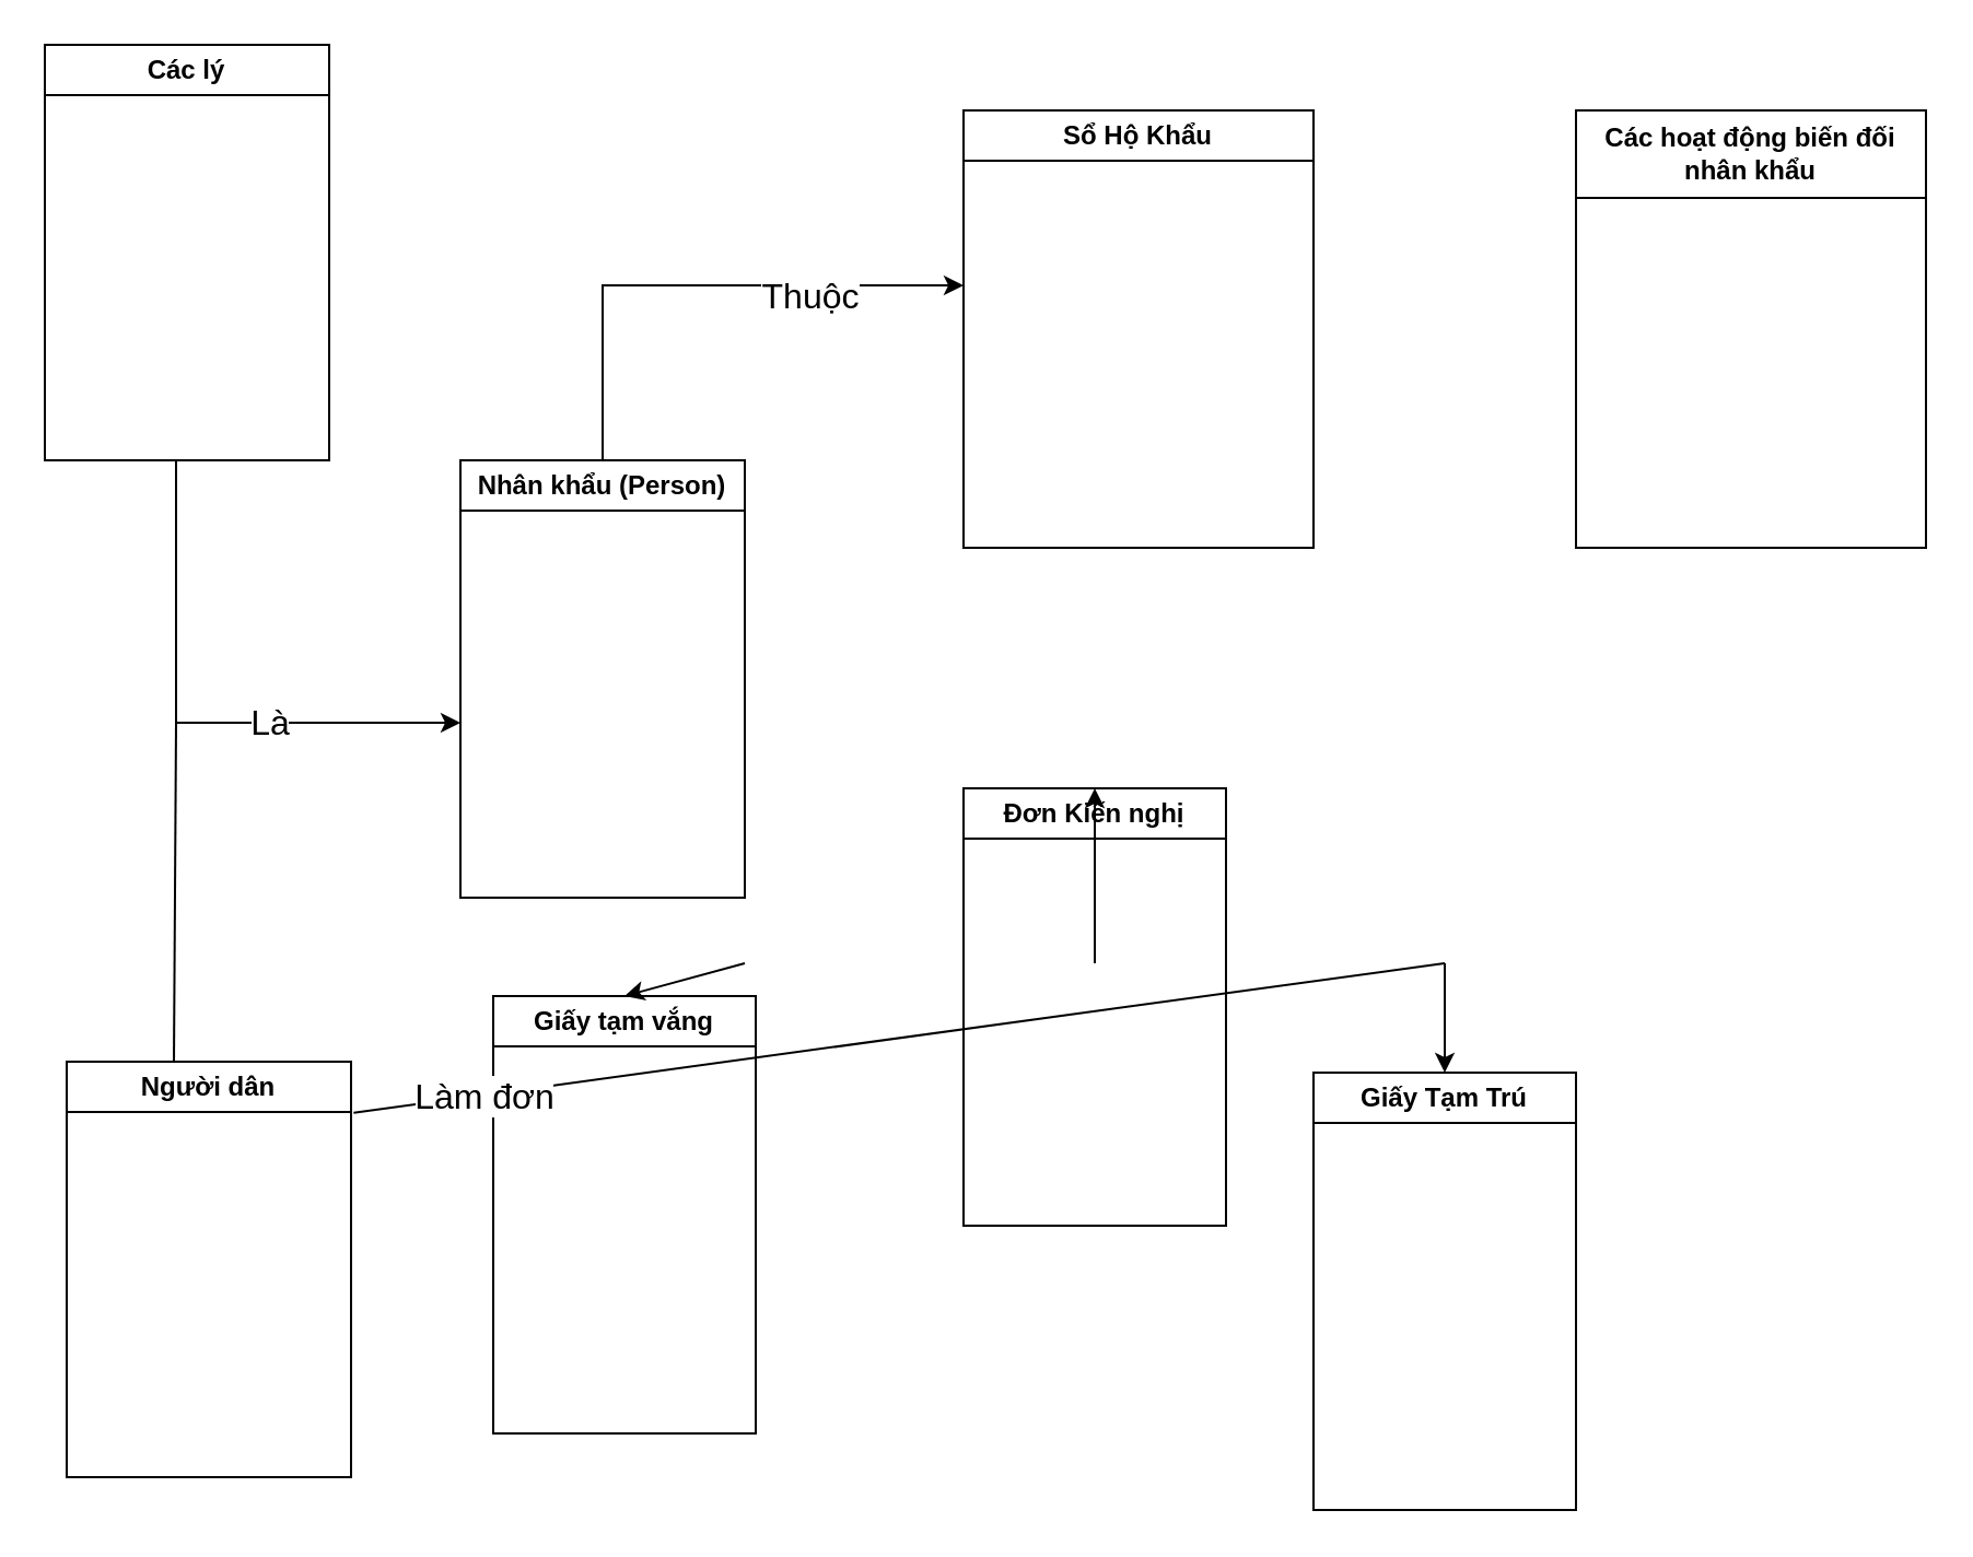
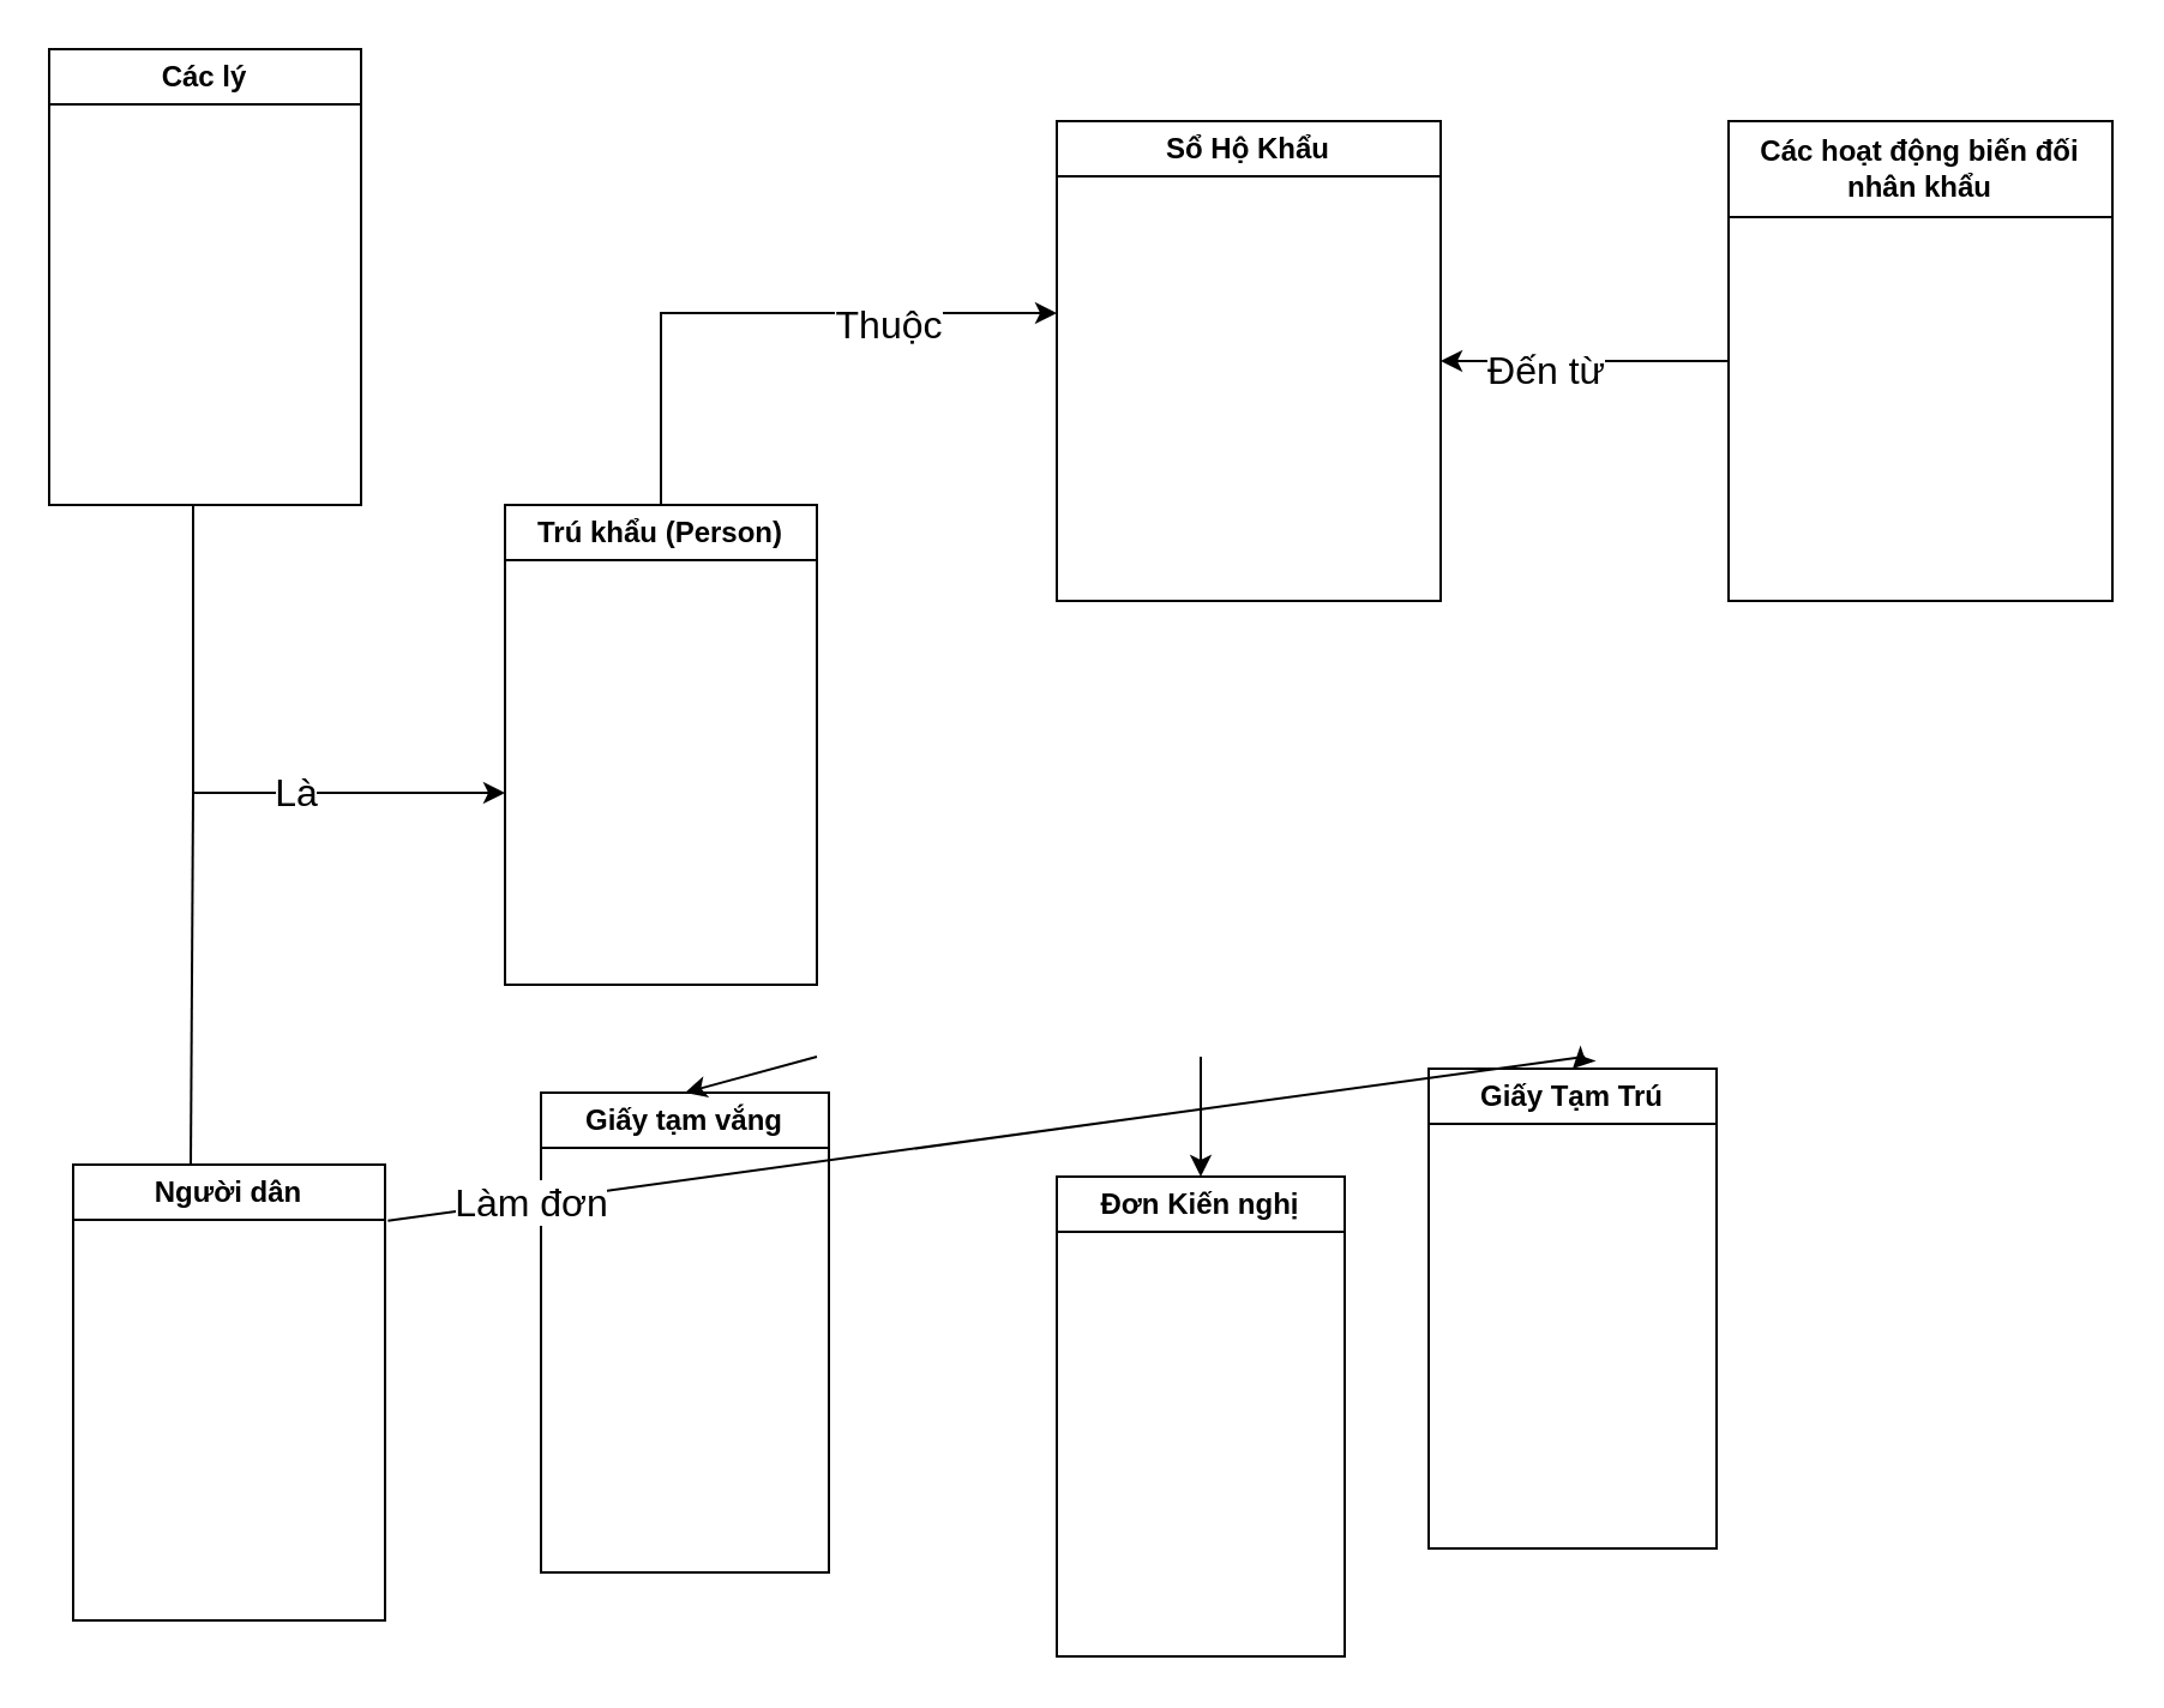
+ <mxCell id="9" style="edgeStyle=orthogonalEdgeStyle;rounded=0;orthogonalLoop=1;jettySize=auto;html=1;entryX=1;entryY=0.5;entryDx=0;entryDy=0;fontSize=16;" edge="1" parent="1" source="11" target="3"><mxGeometry relative="1" as="geometry" /></mxCell>
+ <mxCell id="10" value="Đến từ" style="edgeLabel;html=1;align=center;verticalAlign=middle;resizable=0;points=[];fontSize=16;" vertex="1" connectable="0" parent="9"><mxGeometry x="0.286" y="3" relative="1" as="geometry"><mxPoint as="offset" /></mxGeometry></mxCell>
- <mxCell id="2" value="Nhân khẩu (Person)" style="swimlane;whiteSpace=wrap;html=1;startSize=23;" vertex="1" parent="1"><mxGeometry x="210" y="210" width="130" height="200" as="geometry" /></mxCell>
+ <mxCell id="2" value="Trú khẩu (Person)" style="swimlane;whiteSpace=wrap;html=1;startSize=23;" vertex="1" parent="1"><mxGeometry x="210" y="210" width="130" height="200" as="geometry" /></mxCell>
- <mxCell id="6" value="Đơn Kiến nghị" style="swimlane;whiteSpace=wrap;html=1;" vertex="1" parent="1"><mxGeometry x="440" y="360" width="120" height="200" as="geometry" /></mxCell>
+ <mxCell id="6" value="Đơn Kiến nghị" style="swimlane;whiteSpace=wrap;html=1;" vertex="1" parent="1"><mxGeometry x="440" y="490" width="120" height="200" as="geometry" /></mxCell>
- <mxCell id="7" value="Giấy Tạm Trú" style="swimlane;whiteSpace=wrap;html=1;" vertex="1" parent="1"><mxGeometry x="600" y="490" width="120" height="200" as="geometry" /></mxCell>
+ <mxCell id="7" value="Giấy Tạm Trú" style="swimlane;whiteSpace=wrap;html=1;" vertex="1" parent="1"><mxGeometry x="595" y="445" width="120" height="200" as="geometry" /></mxCell>
